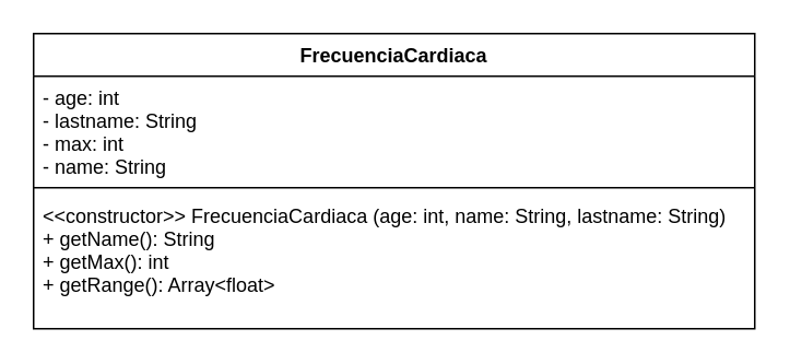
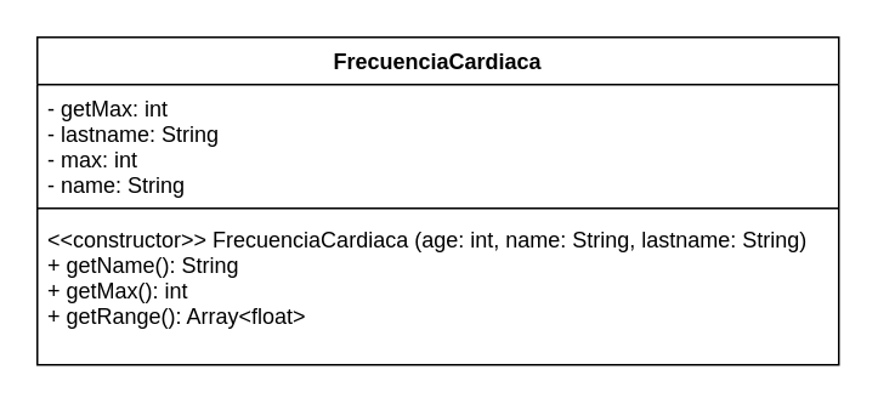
- <mxCell id="3" value="- age: int&#10;- lastname: String&#10;- max: int&#10;- name: String" style="text;strokeColor=none;fillColor=none;align=left;verticalAlign=top;spacingLeft=4;spacingRight=4;overflow=hidden;rotatable=0;points=[[0,0.5],[1,0.5]];portConstraint=eastwest;" parent="2" vertex="1"><mxGeometry y="26" width="440" height="64" as="geometry" /></mxCell>
+ <mxCell id="3" value="- getMax: int&#10;- lastname: String&#10;- max: int&#10;- name: String" style="text;strokeColor=none;fillColor=none;align=left;verticalAlign=top;spacingLeft=4;spacingRight=4;overflow=hidden;rotatable=0;points=[[0,0.5],[1,0.5]];portConstraint=eastwest;" parent="2" vertex="1"><mxGeometry y="26" width="440" height="64" as="geometry" /></mxCell>
